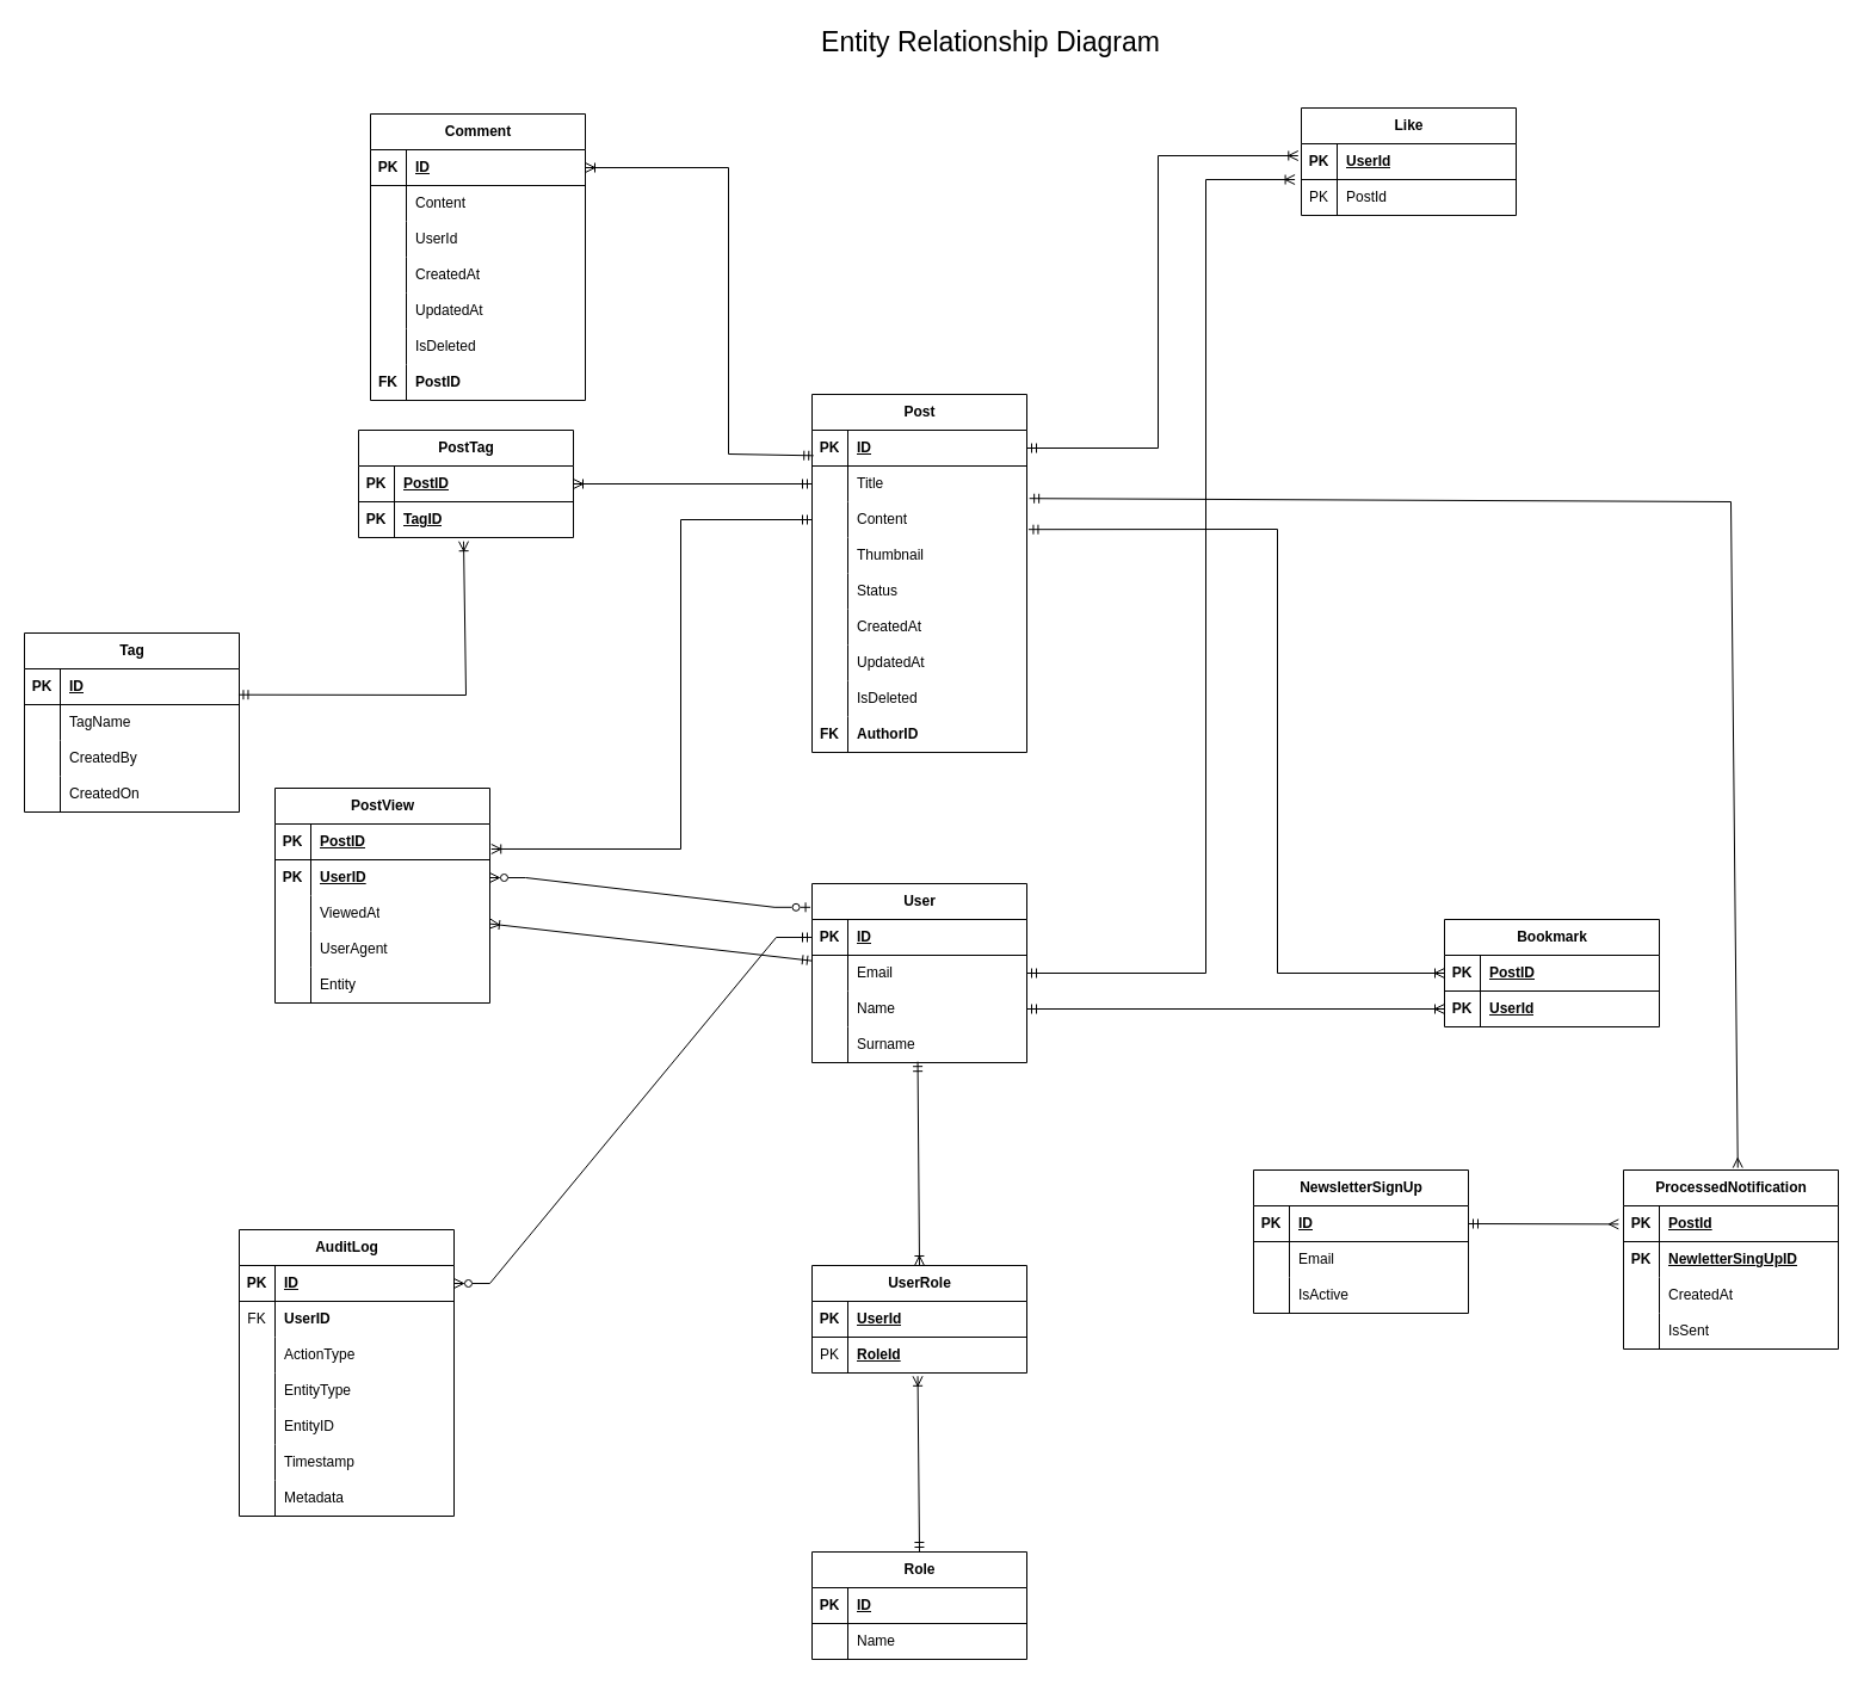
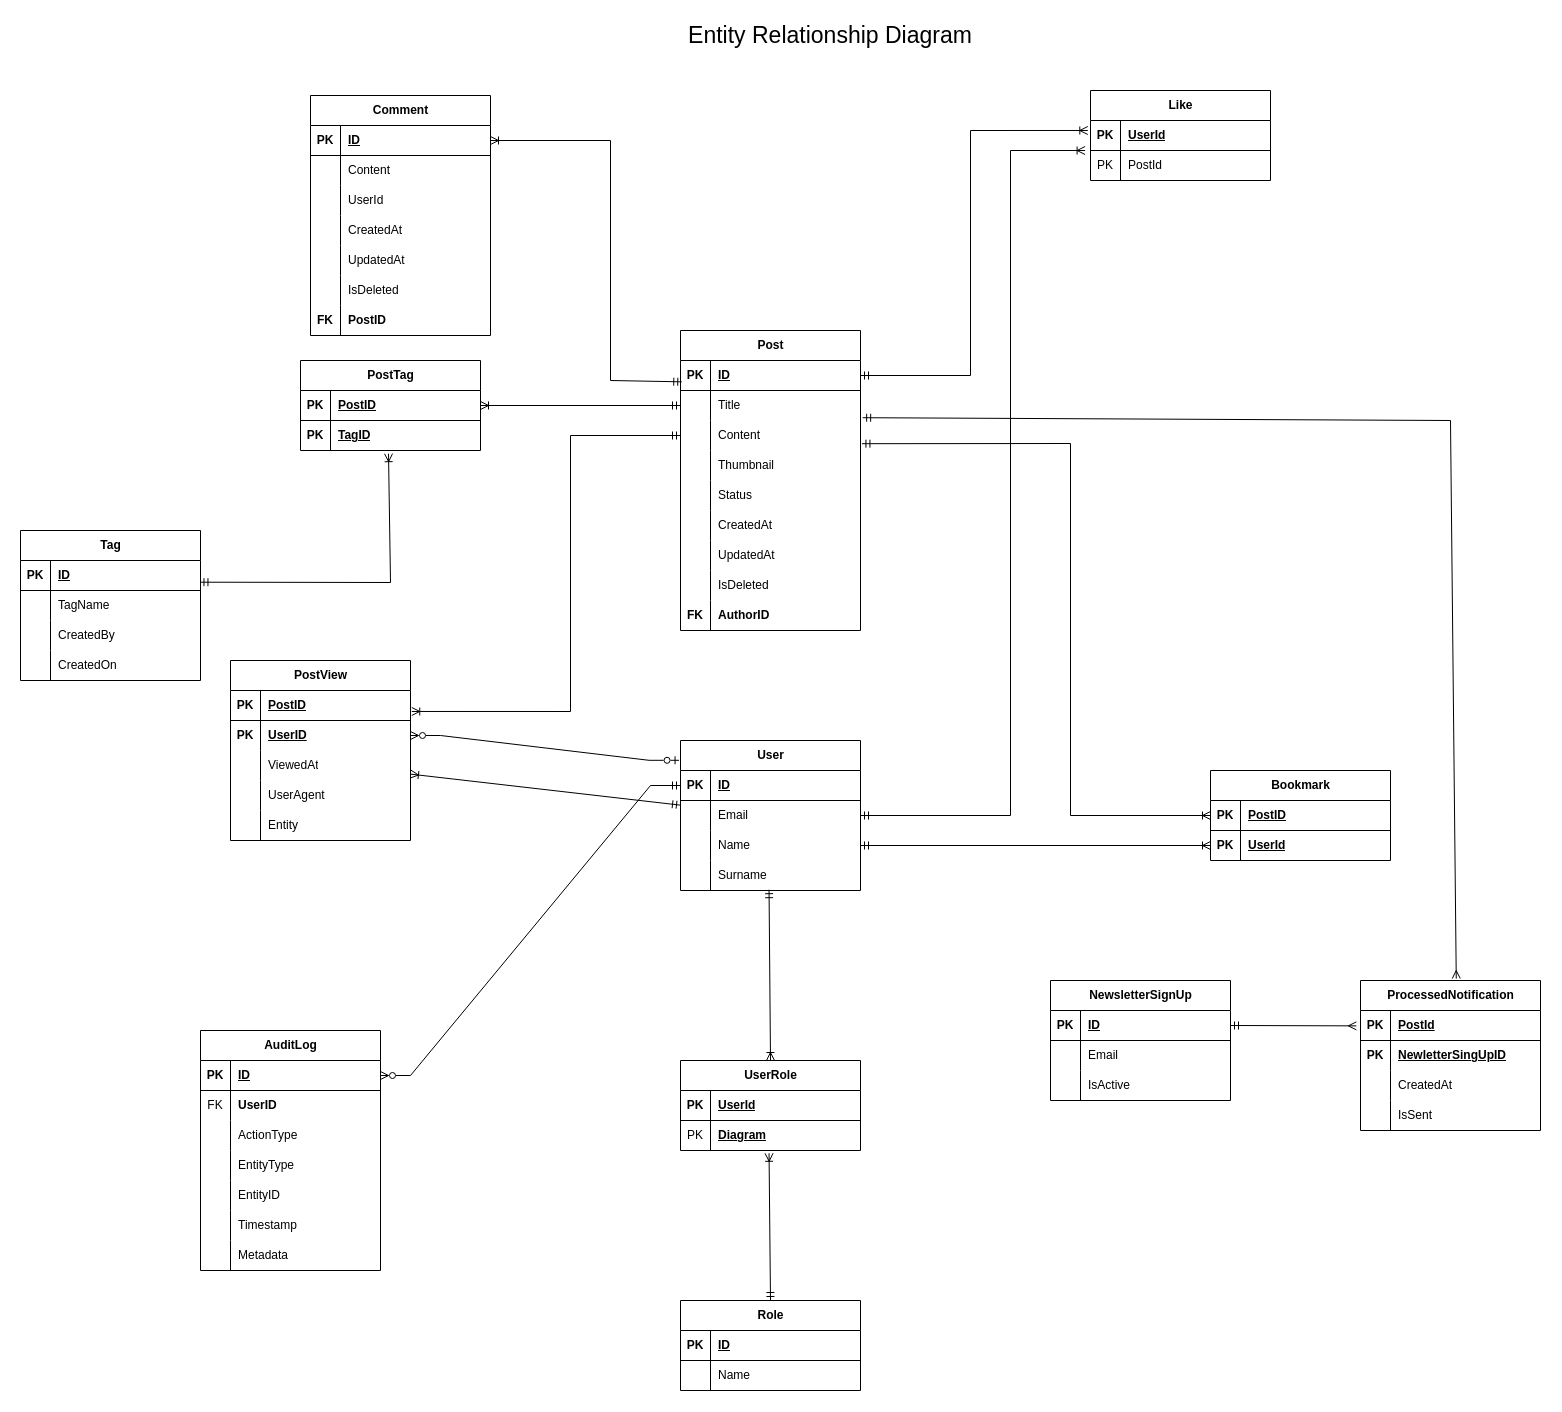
- <mxCell id="122" value="&lt;b&gt;&lt;u&gt;RoleId&lt;/u&gt;&lt;/b&gt;" style="shape=partialRectangle;connectable=0;fillColor=none;top=0;left=0;bottom=0;right=0;align=left;spacingLeft=6;overflow=hidden;whiteSpace=wrap;html=1;" vertex="1" parent="120"><mxGeometry x="30" width="150" height="30" as="geometry"><mxRectangle width="150" height="30" as="alternateBounds" /></mxGeometry></mxCell>
+ <mxCell id="122" value="&lt;b&gt;&lt;u&gt;Diagram&lt;/u&gt;&lt;/b&gt;" style="shape=partialRectangle;connectable=0;fillColor=none;top=0;left=0;bottom=0;right=0;align=left;spacingLeft=6;overflow=hidden;whiteSpace=wrap;html=1;" vertex="1" parent="120"><mxGeometry x="30" width="150" height="30" as="geometry"><mxRectangle width="150" height="30" as="alternateBounds" /></mxGeometry></mxCell>
